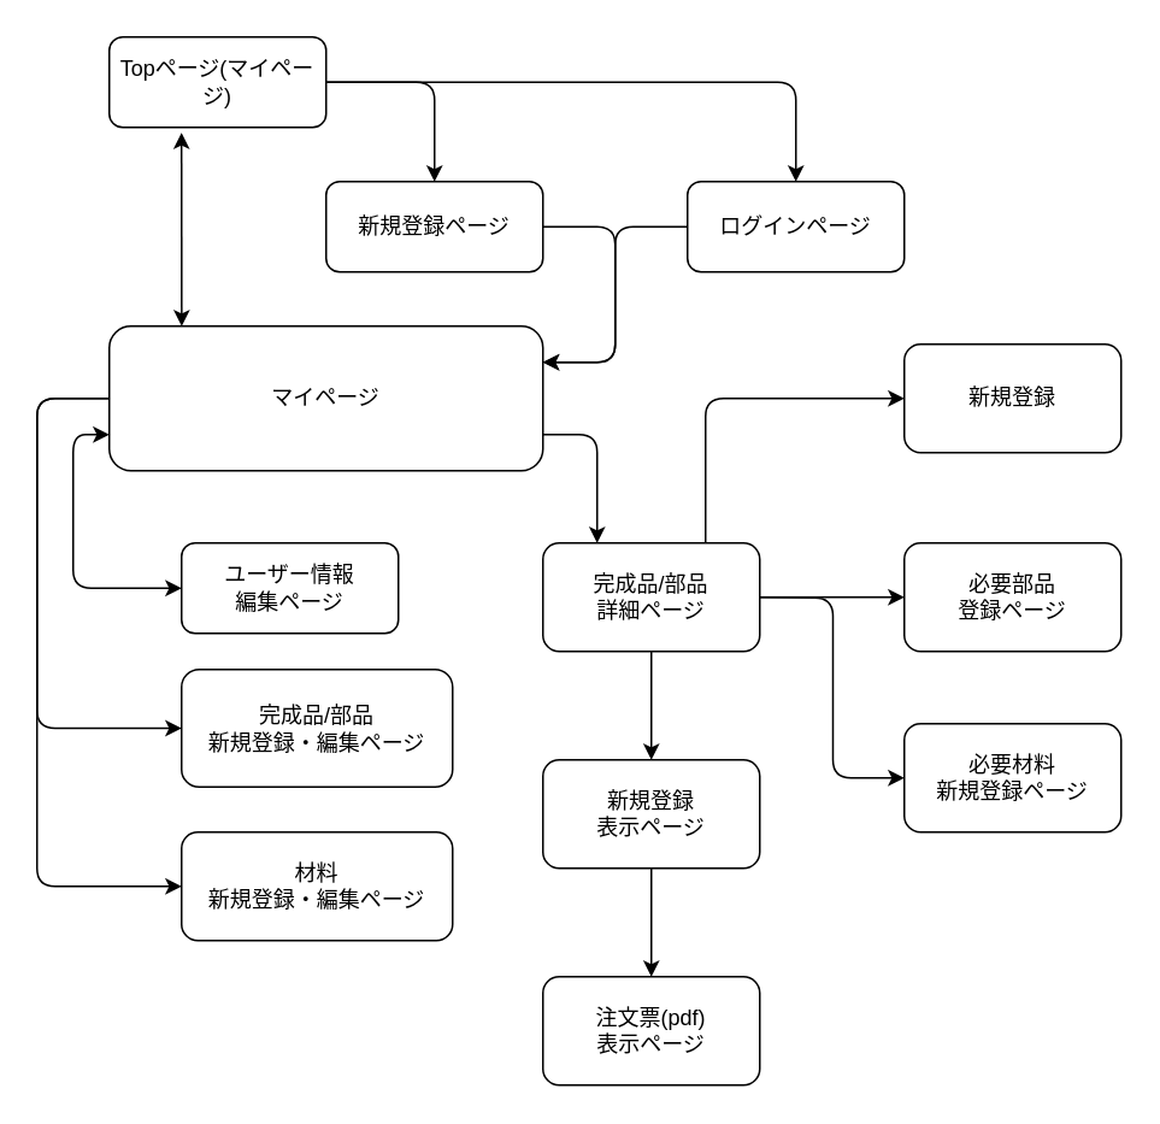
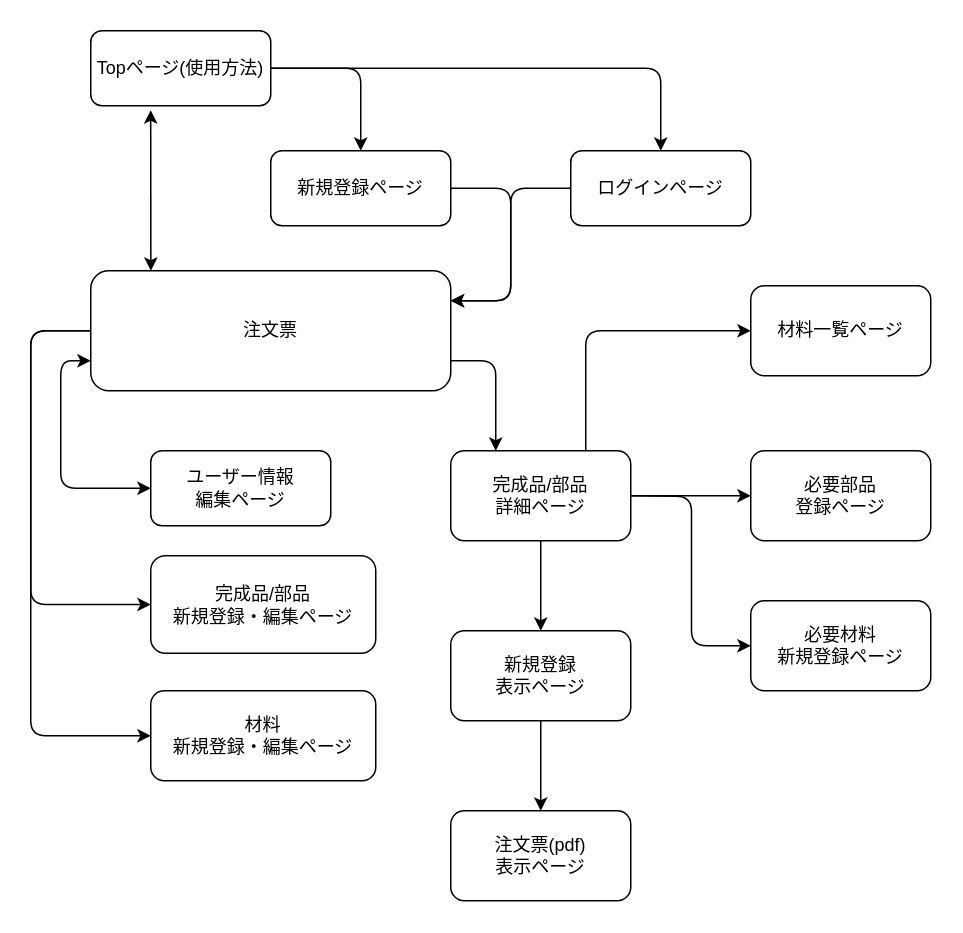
- <mxCell id="5" value="Topページ(マイページ)" style="rounded=1;whiteSpace=wrap;html=1;" parent="1" vertex="1"><mxGeometry x="60" y="20" width="120" height="50" as="geometry" /></mxCell>
+ <mxCell id="5" value="Topページ(使用方法)" style="rounded=1;whiteSpace=wrap;html=1;" parent="1" vertex="1"><mxGeometry x="60" y="20" width="120" height="50" as="geometry" /></mxCell>
- <mxCell id="2" value="マイページ" style="rounded=1;whiteSpace=wrap;html=1;" parent="1" vertex="1"><mxGeometry x="60" y="180" width="240" height="80" as="geometry" /></mxCell>
+ <mxCell id="2" value="注文票" style="rounded=1;whiteSpace=wrap;html=1;" parent="1" vertex="1"><mxGeometry x="60" y="180" width="240" height="80" as="geometry" /></mxCell>
- <mxCell id="25" value="新規登録" style="rounded=1;whiteSpace=wrap;html=1;" parent="1" vertex="1"><mxGeometry x="500" y="190" width="120" height="60" as="geometry" /></mxCell>
+ <mxCell id="25" value="材料一覧ページ" style="rounded=1;whiteSpace=wrap;html=1;" parent="1" vertex="1"><mxGeometry x="500" y="190" width="120" height="60" as="geometry" /></mxCell>
